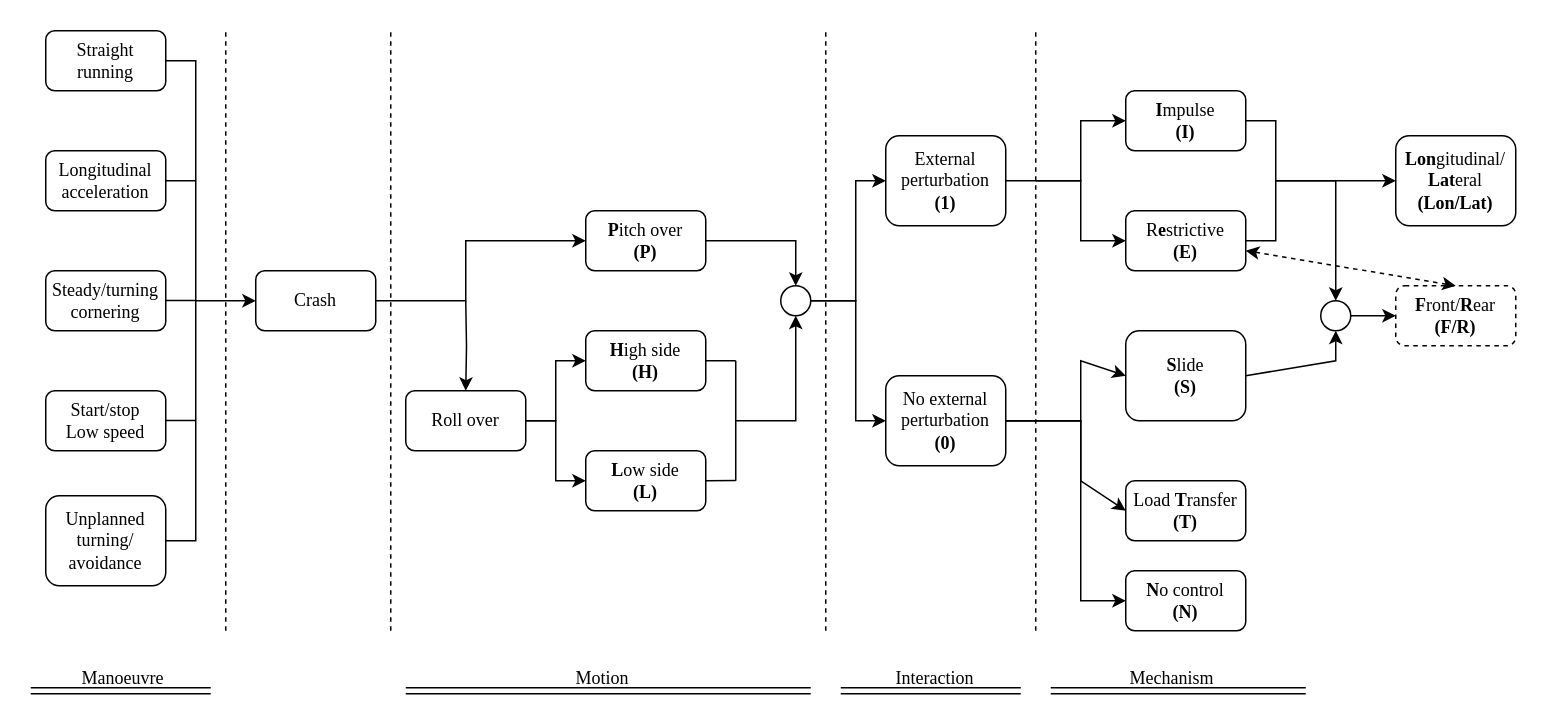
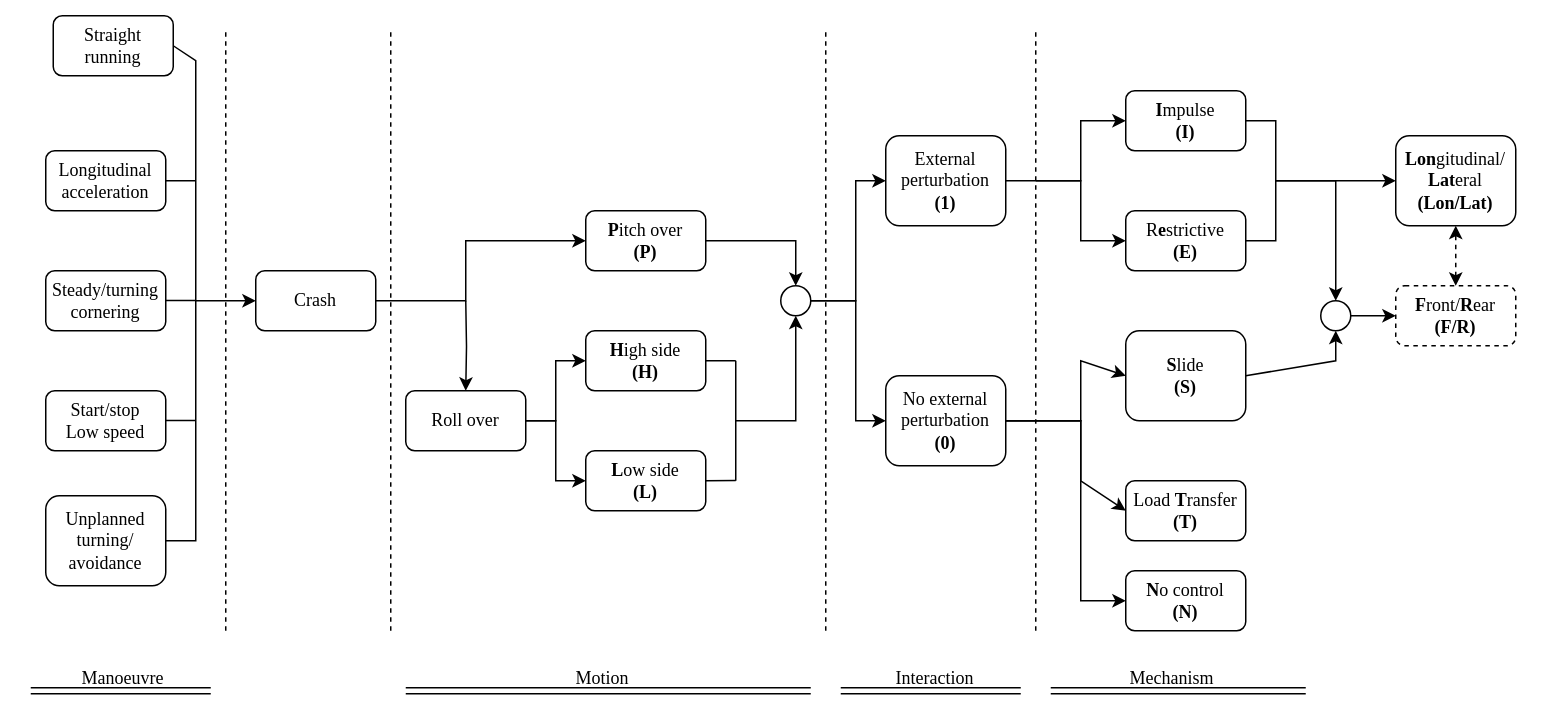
- <mxCell id="43" value="Straight running" style="rounded=1;whiteSpace=wrap;html=1;fontFamily=Times New Roman;" vertex="1" parent="1"><mxGeometry x="30" y="20" width="80" height="40" as="geometry" /></mxCell>
+ <mxCell id="43" value="Straight running" style="rounded=1;whiteSpace=wrap;html=1;fontFamily=Times New Roman;" vertex="1" parent="1"><mxGeometry x="35" y="10" width="80" height="40" as="geometry" /></mxCell>
- <mxCell id="52" value="" style="endArrow=classic;startArrow=classic;html=1;rounded=0;exitX=0.5;exitY=0;exitDx=0;exitDy=0;dashed=1;" edge="1" parent="1" source="29" target="27"><mxGeometry width="50" height="50" relative="1" as="geometry"><mxPoint x="940" y="300" as="sourcePoint" /><mxPoint x="990" y="250" as="targetPoint" /></mxGeometry></mxCell>
+ <mxCell id="52" value="" style="endArrow=classic;startArrow=classic;html=1;rounded=0;entryX=0.5;entryY=1;entryDx=0;entryDy=0;exitX=0.5;exitY=0;exitDx=0;exitDy=0;dashed=1;" edge="1" parent="1" source="29" target="30"><mxGeometry width="50" height="50" relative="1" as="geometry"><mxPoint x="940" y="300" as="sourcePoint" /><mxPoint x="990" y="250" as="targetPoint" /></mxGeometry></mxCell>
